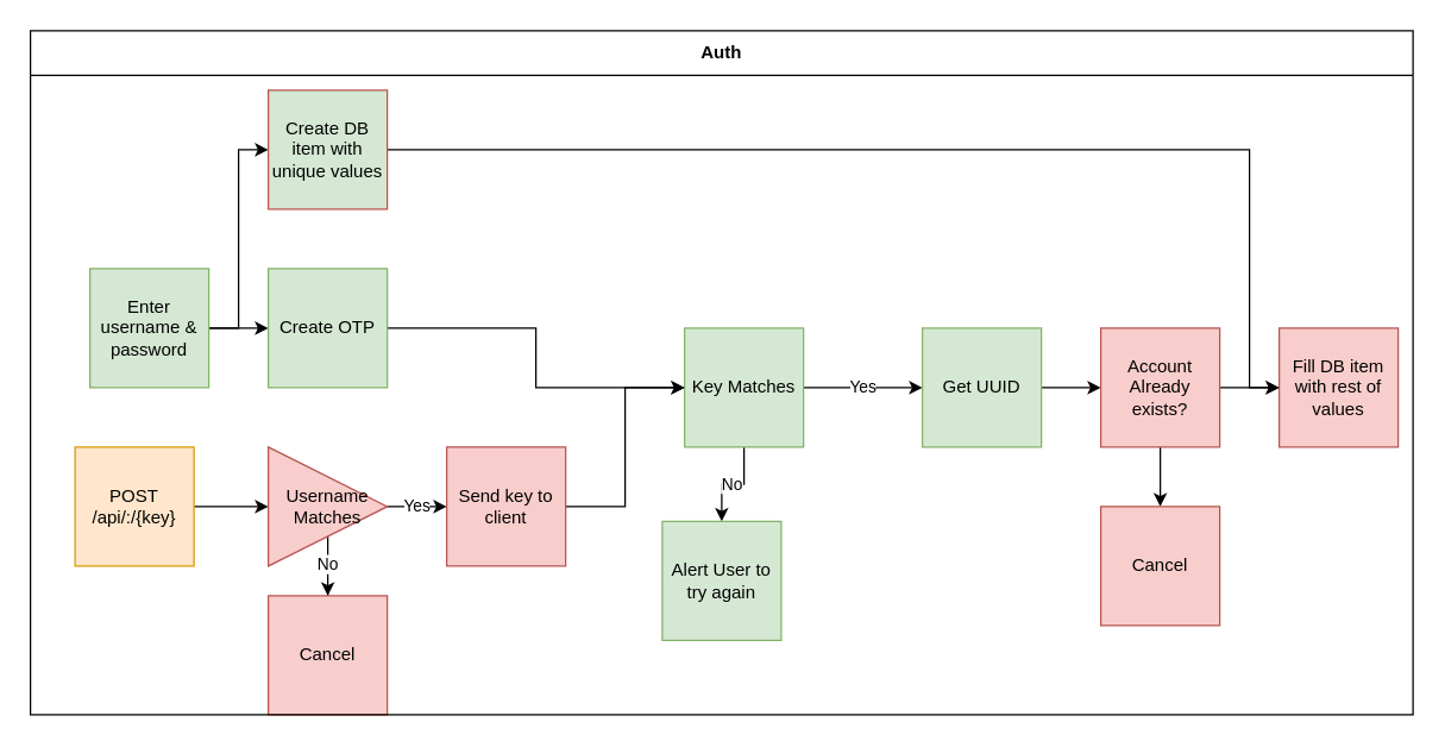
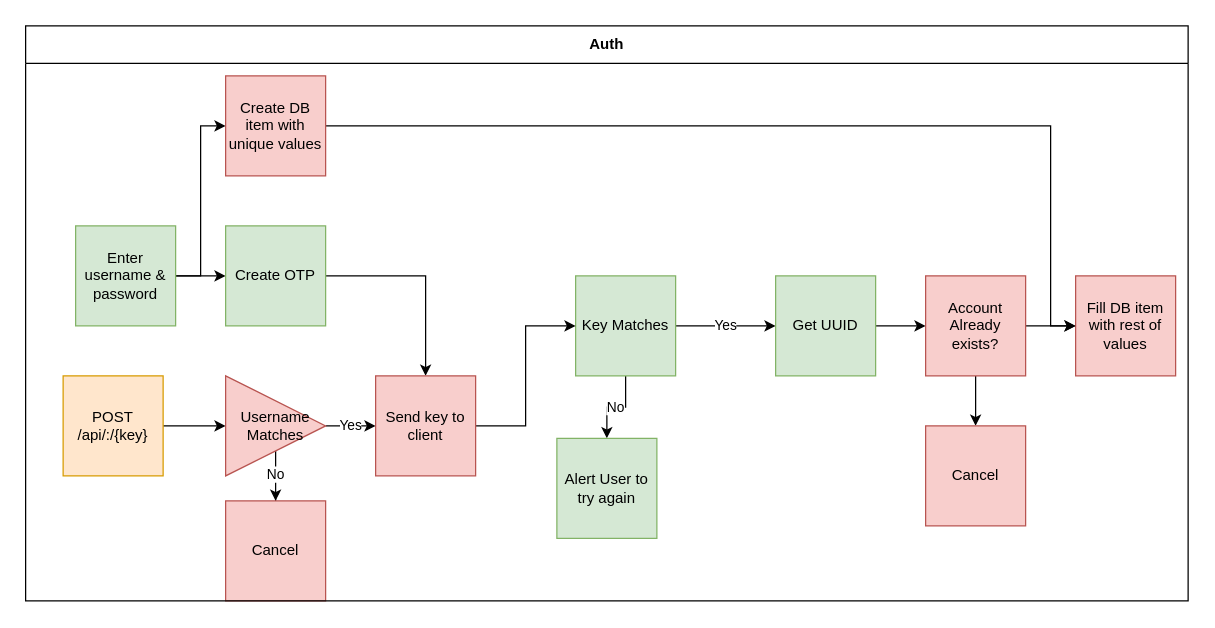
- <mxCell id="28" value="Create DB item with unique values" style="whiteSpace=wrap;html=1;aspect=fixed;fillColor=#d5e8d4;strokeColor=#b85450;" parent="1" vertex="1"><mxGeometry x="180" y="60" width="80" height="80" as="geometry" /></mxCell>
+ <mxCell id="28" value="Create DB item with unique values" style="whiteSpace=wrap;html=1;aspect=fixed;fillColor=#f8cecc;strokeColor=#b85450;" parent="1" vertex="1"><mxGeometry x="180" y="60" width="80" height="80" as="geometry" /></mxCell>
- <mxCell id="5" style="edgeStyle=orthogonalEdgeStyle;rounded=0;orthogonalLoop=1;jettySize=auto;html=1;exitX=1;exitY=0.5;exitDx=0;exitDy=0;entryX=0;entryY=0.5;entryDx=0;entryDy=0;" parent="1" source="6" target="15" edge="1"><mxGeometry relative="1" as="geometry" /></mxCell>
+ <mxCell id="5" style="edgeStyle=orthogonalEdgeStyle;rounded=0;orthogonalLoop=1;jettySize=auto;html=1;exitX=1;exitY=0.5;exitDx=0;exitDy=0;" parent="1" source="6" target="17" edge="1"><mxGeometry relative="1" as="geometry" /></mxCell>
